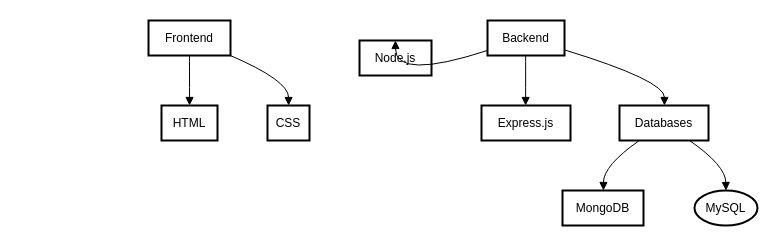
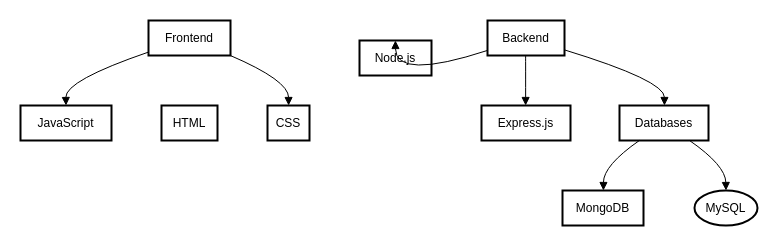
+ <mxCell id="12" value="" style="curved=1;startArrow=none;endArrow=block;exitX=0.002;exitY=0.901;entryX=0.5;entryY=0;" edge="1" parent="1" source="2" target="3"><mxGeometry relative="1" as="geometry"><Array as="points"><mxPoint x="65" y="80" /></Array></mxGeometry></mxCell>
- <mxCell id="13" value="" style="curved=1;startArrow=none;endArrow=block;exitX=0.5;exitY=1;entryX=0.501;entryY=0;" edge="1" parent="1" source="2" target="4"><mxGeometry relative="1" as="geometry"><Array as="points" /></mxGeometry></mxCell>
+ <mxCell id="3" value="JavaScript" style="whiteSpace=wrap;strokeWidth=2;" vertex="1" parent="1"><mxGeometry y="105" width="91" height="35" as="geometry" x="20" /></mxCell>
